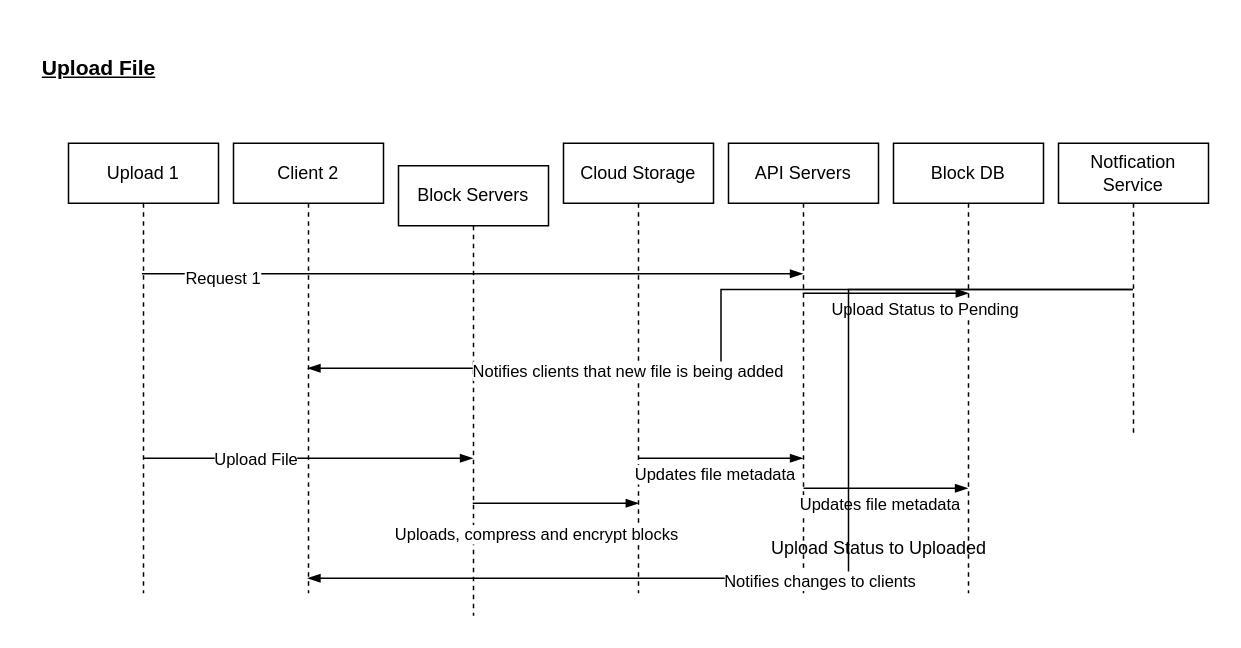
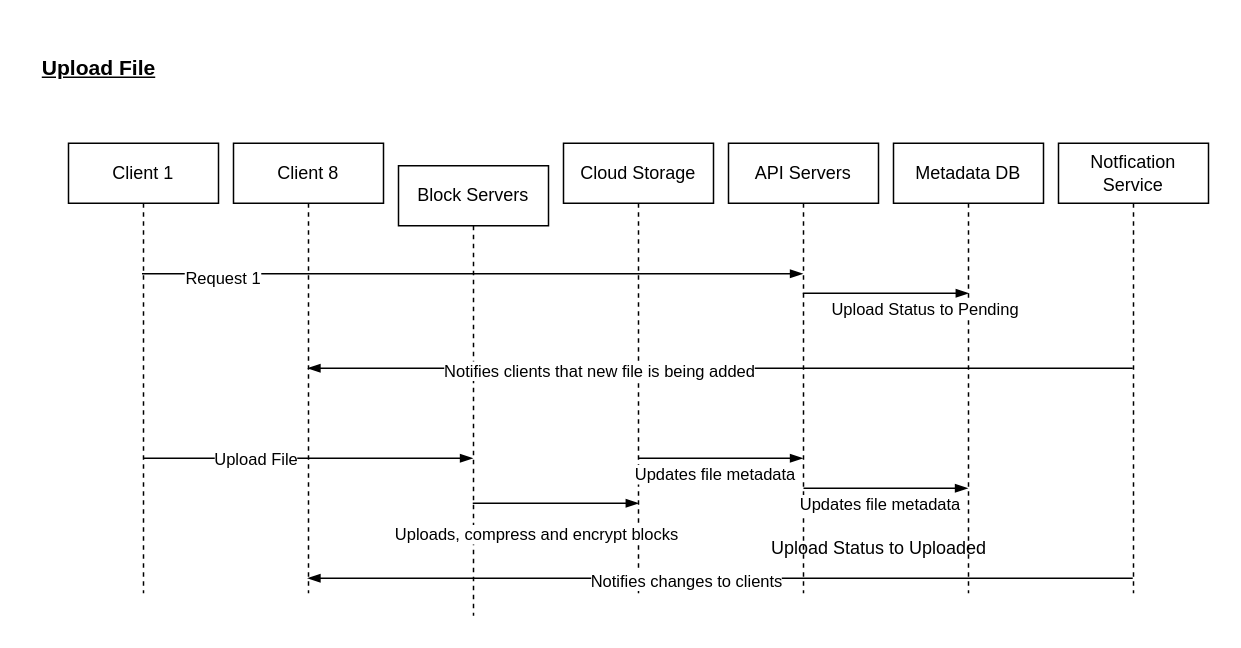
- <mxCell id="2" value="Upload 1" style="shape=umlLifeline;perimeter=lifelinePerimeter;whiteSpace=wrap;html=1;container=1;collapsible=0;recursiveResize=0;outlineConnect=0;" vertex="1" parent="1"><mxGeometry x="45" y="95" width="100" height="300" as="geometry" /></mxCell>
+ <mxCell id="2" value="Client 1" style="shape=umlLifeline;perimeter=lifelinePerimeter;whiteSpace=wrap;html=1;container=1;collapsible=0;recursiveResize=0;outlineConnect=0;" vertex="1" parent="1"><mxGeometry x="45" y="95" width="100" height="300" as="geometry" /></mxCell>
- <mxCell id="6" value="Client 2" style="shape=umlLifeline;perimeter=lifelinePerimeter;whiteSpace=wrap;html=1;container=1;collapsible=0;recursiveResize=0;outlineConnect=0;" vertex="1" parent="1"><mxGeometry x="155" y="95" width="100" height="300" as="geometry" /></mxCell>
+ <mxCell id="6" value="Client 8" style="shape=umlLifeline;perimeter=lifelinePerimeter;whiteSpace=wrap;html=1;container=1;collapsible=0;recursiveResize=0;outlineConnect=0;" vertex="1" parent="1"><mxGeometry x="155" y="95" width="100" height="300" as="geometry" /></mxCell>
- <mxCell id="16" value="Block DB" style="shape=umlLifeline;perimeter=lifelinePerimeter;whiteSpace=wrap;html=1;container=1;collapsible=0;recursiveResize=0;outlineConnect=0;" vertex="1" parent="1"><mxGeometry x="595" y="95" width="100" height="300" as="geometry" /></mxCell>
+ <mxCell id="16" value="Metadata DB" style="shape=umlLifeline;perimeter=lifelinePerimeter;whiteSpace=wrap;html=1;container=1;collapsible=0;recursiveResize=0;outlineConnect=0;" vertex="1" parent="1"><mxGeometry x="595" y="95" width="100" height="300" as="geometry" /></mxCell>
- <mxCell id="21" value="Notfication Service" style="shape=umlLifeline;perimeter=lifelinePerimeter;whiteSpace=wrap;html=1;container=1;collapsible=0;recursiveResize=0;outlineConnect=0;" vertex="1" parent="1"><mxGeometry x="705" y="95" width="100" height="195" as="geometry" /></mxCell>
+ <mxCell id="21" value="Notfication Service" style="shape=umlLifeline;perimeter=lifelinePerimeter;whiteSpace=wrap;html=1;container=1;collapsible=0;recursiveResize=0;outlineConnect=0;" vertex="1" parent="1"><mxGeometry x="705" y="95" width="100" height="300" as="geometry" /></mxCell>
